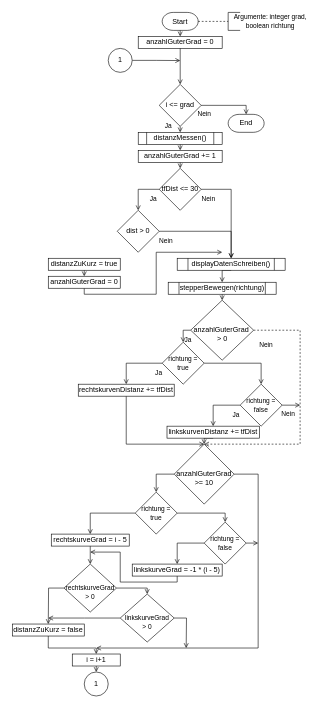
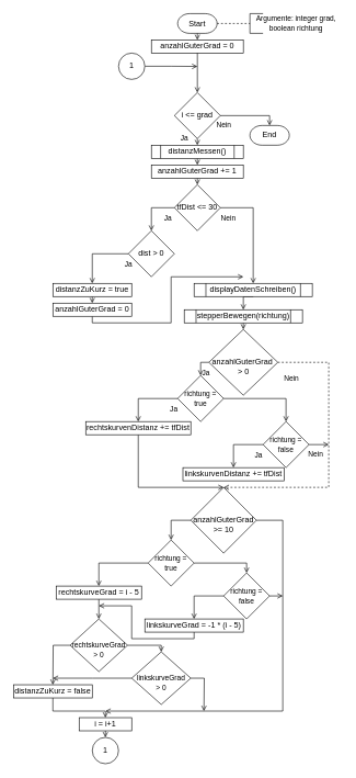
+ <mxCell id="16" style="edgeStyle=orthogonalEdgeStyle;rounded=0;orthogonalLoop=1;jettySize=auto;html=1;exitX=0;exitY=0.5;exitDx=0;exitDy=0;exitPerimeter=0;labelBackgroundColor=none;labelBorderColor=none;endArrow=open;endFill=0;entryX=0.5;entryY=0;entryDx=0;entryDy=0;" parent="1" source="20" target="33" edge="1"><mxGeometry relative="1" as="geometry"><mxPoint x="120" y="430" as="targetPoint" /></mxGeometry></mxCell>
+ <mxCell id="17" value="Ja" style="edgeLabel;html=1;align=center;verticalAlign=middle;resizable=0;points=[];labelBackgroundColor=none;labelBorderColor=none;" parent="16" vertex="1" connectable="0"><mxGeometry x="-0.577" relative="1" as="geometry"><mxPoint x="20" y="15" as="offset" /></mxGeometry></mxCell>
- <mxCell id="18" style="edgeStyle=orthogonalEdgeStyle;rounded=0;orthogonalLoop=1;jettySize=auto;html=1;exitX=1;exitY=0.5;exitDx=0;exitDy=0;exitPerimeter=0;entryX=0.5;entryY=0;entryDx=0;entryDy=0;labelBackgroundColor=none;labelBorderColor=none;endArrow=open;endFill=0;" parent="1" source="20" target="26" edge="1"><mxGeometry relative="1" as="geometry" /></mxCell>
- <mxCell id="19" value="Nein" style="edgeLabel;html=1;align=center;verticalAlign=middle;resizable=0;points=[];labelBackgroundColor=none;labelBorderColor=none;" parent="18" vertex="1" connectable="0"><mxGeometry x="-0.886" relative="1" as="geometry"><mxPoint x="1" y="15" as="offset" /></mxGeometry></mxCell>
- <mxCell id="46" style="edgeStyle=orthogonalEdgeStyle;rounded=0;orthogonalLoop=1;jettySize=auto;html=1;exitX=0.5;exitY=1;exitDx=0;exitDy=0;labelBackgroundColor=none;labelBorderColor=none;endArrow=open;endFill=0;entryX=0.5;entryY=0;entryDx=0;entryDy=0;entryPerimeter=0;" edge="1" parent="1" source="47" target="50"><mxGeometry relative="1" as="geometry"><mxPoint x="364.905" y="740" as="targetPoint" /><Array as="points"><mxPoint x="355" y="730" /></Array></mxGeometry></mxCell>
